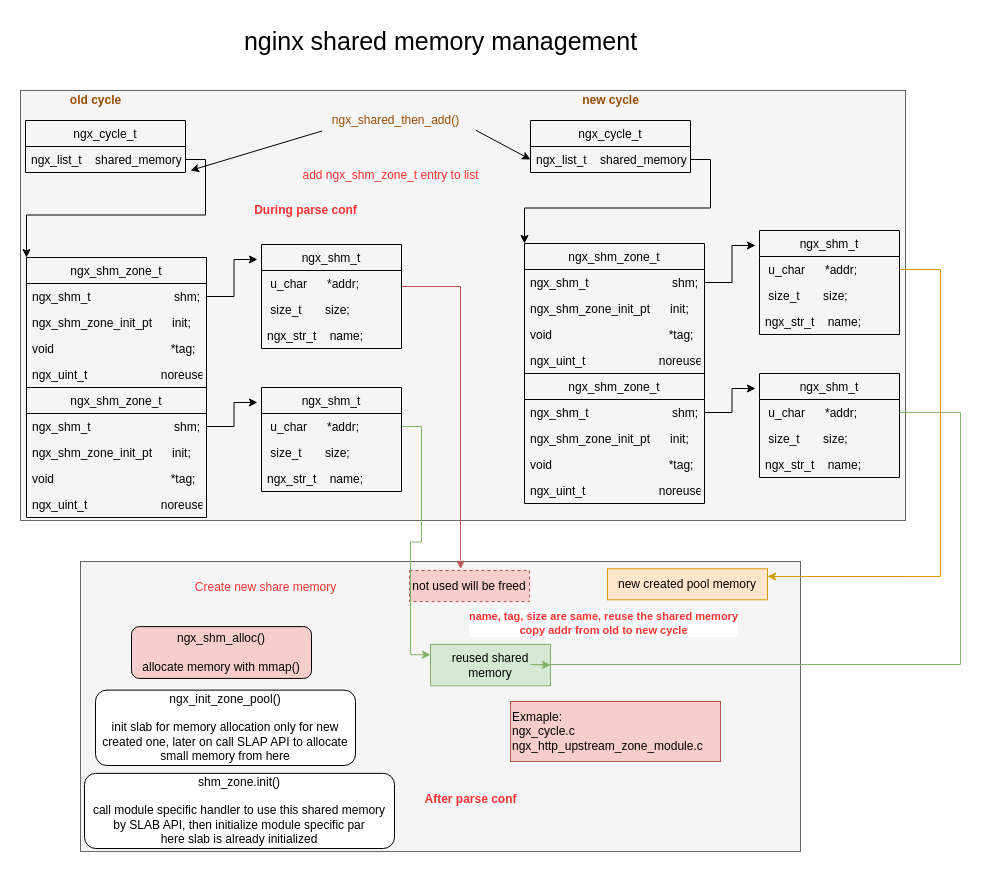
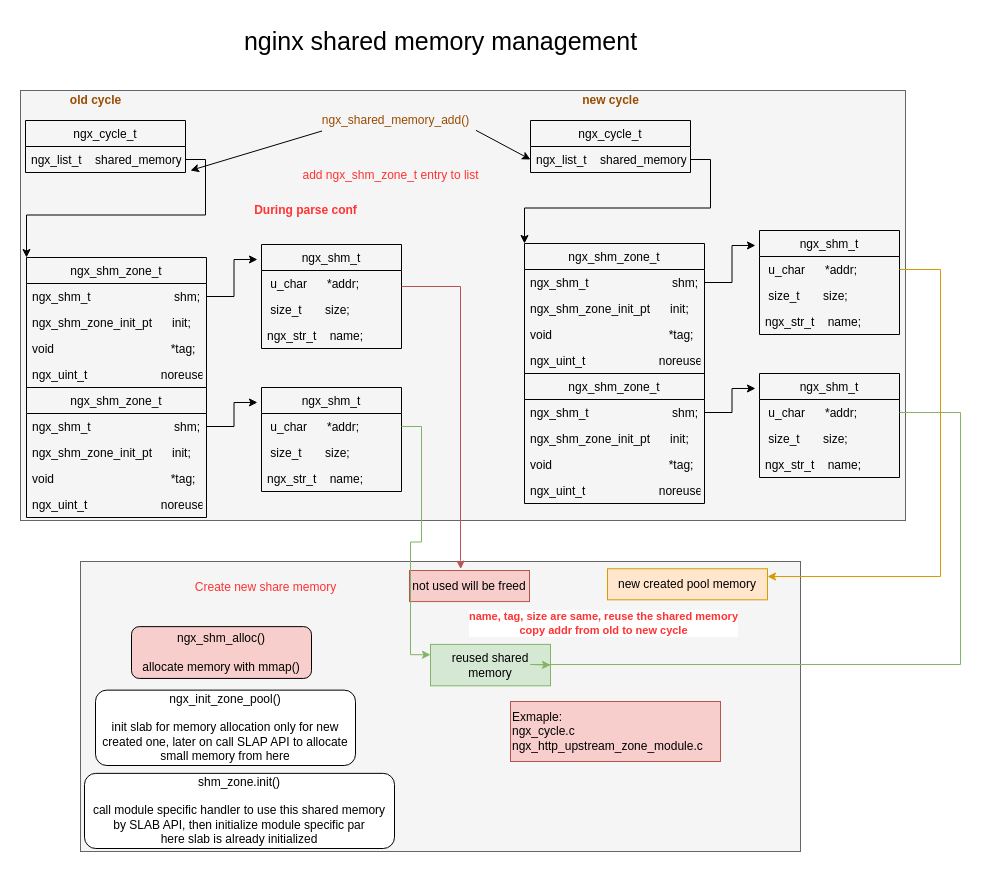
- <mxCell id="53" value="ngx_shared_then_add()" style="text;html=1;align=center;verticalAlign=middle;resizable=0;points=[];autosize=1;fontColor=#994C00;" parent="2" vertex="1"><mxGeometry x="290" y="20" width="170" height="20" as="geometry" /></mxCell>
+ <mxCell id="53" value="ngx_shared_memory_add()" style="text;html=1;align=center;verticalAlign=middle;resizable=0;points=[];autosize=1;fontColor=#994C00;" parent="2" vertex="1"><mxGeometry x="290" y="20" width="170" height="20" as="geometry" /></mxCell>
- <mxCell id="63" value="not used will be freed" style="rounded=0;whiteSpace=wrap;html=1;fillColor=#f8cecc;strokeColor=#b85450;dashed=1;" parent="57" vertex="1"><mxGeometry x="329" y="9" width="120" height="31.071" as="geometry" /></mxCell>
+ <mxCell id="63" value="not used will be freed" style="rounded=0;whiteSpace=wrap;html=1;fillColor=#f8cecc;strokeColor=#b85450;" parent="57" vertex="1"><mxGeometry x="329" y="9" width="120" height="31.071" as="geometry" /></mxCell>
- <mxCell id="65" value="&lt;b&gt;&lt;font color=&quot;#ff3333&quot;&gt;After parse conf&lt;/font&gt;&lt;/b&gt;" style="text;html=1;align=center;verticalAlign=middle;resizable=0;points=[];autosize=1;fontColor=#994C00;" parent="57" vertex="1"><mxGeometry x="335" y="227.86" width="110" height="20" as="geometry" /></mxCell>
